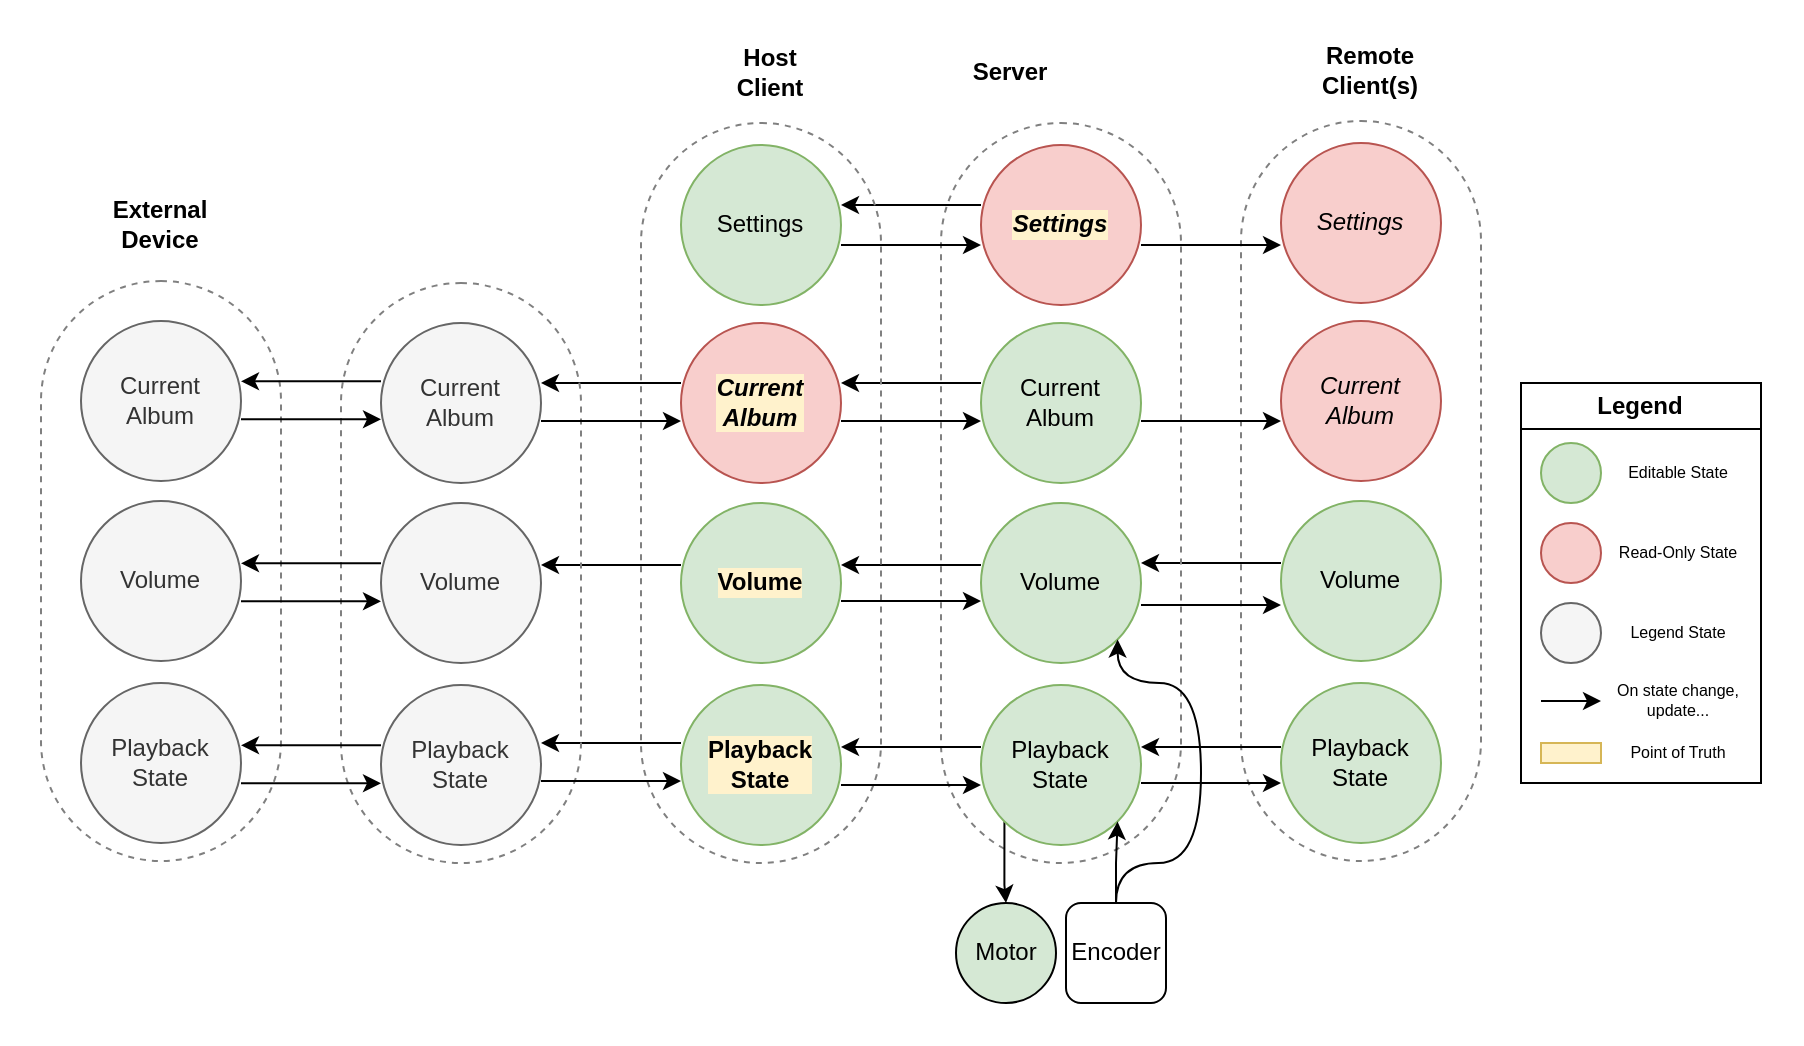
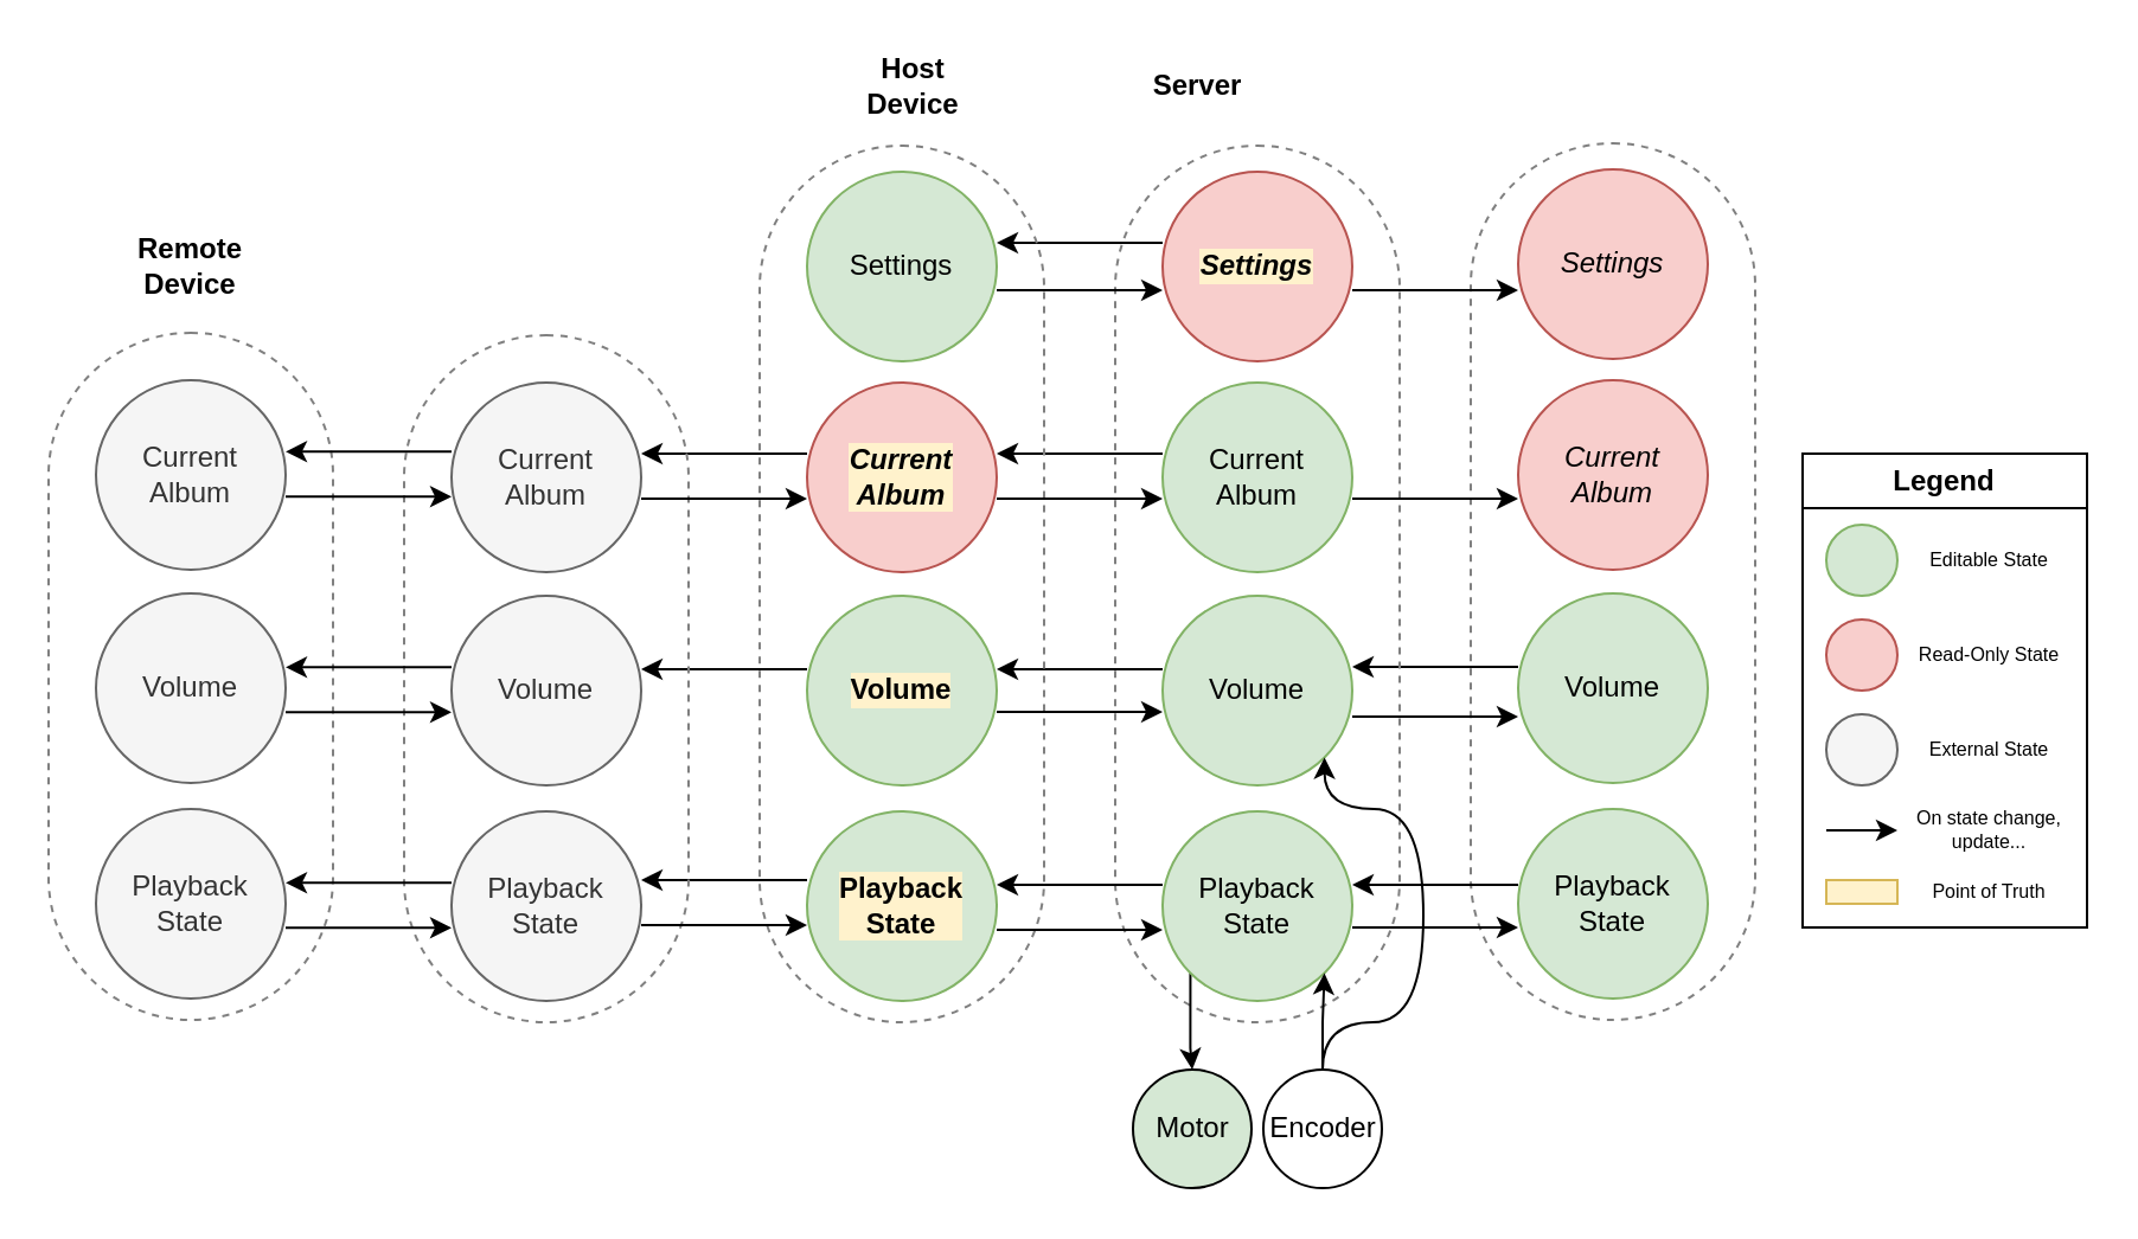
- <mxCell id="24" value="Remote Client(s)" style="text;html=1;align=center;verticalAlign=middle;whiteSpace=wrap;rounded=0;fontStyle=1" vertex="1" parent="1"><mxGeometry x="655" y="20" width="60" height="30" as="geometry" /></mxCell>
- <mxCell id="43" value="Host Client" style="text;html=1;align=center;verticalAlign=middle;whiteSpace=wrap;rounded=0;fontStyle=1" vertex="1" parent="1"><mxGeometry x="355" y="21" width="60" height="30" as="geometry" /></mxCell>
+ <mxCell id="43" value="Host Device" style="text;html=1;align=center;verticalAlign=middle;whiteSpace=wrap;rounded=0;fontStyle=1" vertex="1" parent="1"><mxGeometry x="355" y="21" width="60" height="30" as="geometry" /></mxCell>
- <mxCell id="63" value="External Device" style="text;html=1;align=center;verticalAlign=middle;whiteSpace=wrap;rounded=0;fontStyle=1" vertex="1" parent="1"><mxGeometry x="50" y="97" width="60" height="30" as="geometry" /></mxCell>
+ <mxCell id="63" value="Remote Device" style="text;html=1;align=center;verticalAlign=middle;whiteSpace=wrap;rounded=0;fontStyle=1" vertex="1" parent="1"><mxGeometry x="50" y="97" width="60" height="30" as="geometry" /></mxCell>
- <mxCell id="50" value="Legend State" style="text;html=1;align=center;verticalAlign=middle;whiteSpace=wrap;rounded=0;fontSize=8;" vertex="1" parent="44"><mxGeometry x="44" y="110" width="70" height="30" as="geometry" /></mxCell>
+ <mxCell id="50" value="External State" style="text;html=1;align=center;verticalAlign=middle;whiteSpace=wrap;rounded=0;fontSize=8;" vertex="1" parent="44"><mxGeometry x="44" y="110" width="70" height="30" as="geometry" /></mxCell>
- <mxCell id="57" value="Encoder" style="whiteSpace=wrap;html=1;aspect=fixed;rounded=1;" vertex="1" parent="1"><mxGeometry x="532.5" y="451" width="50" height="50" as="geometry" /></mxCell>
+ <mxCell id="57" value="Encoder" style="ellipse;whiteSpace=wrap;html=1;aspect=fixed;" vertex="1" parent="1"><mxGeometry x="532.5" y="451" width="50" height="50" as="geometry" /></mxCell>
